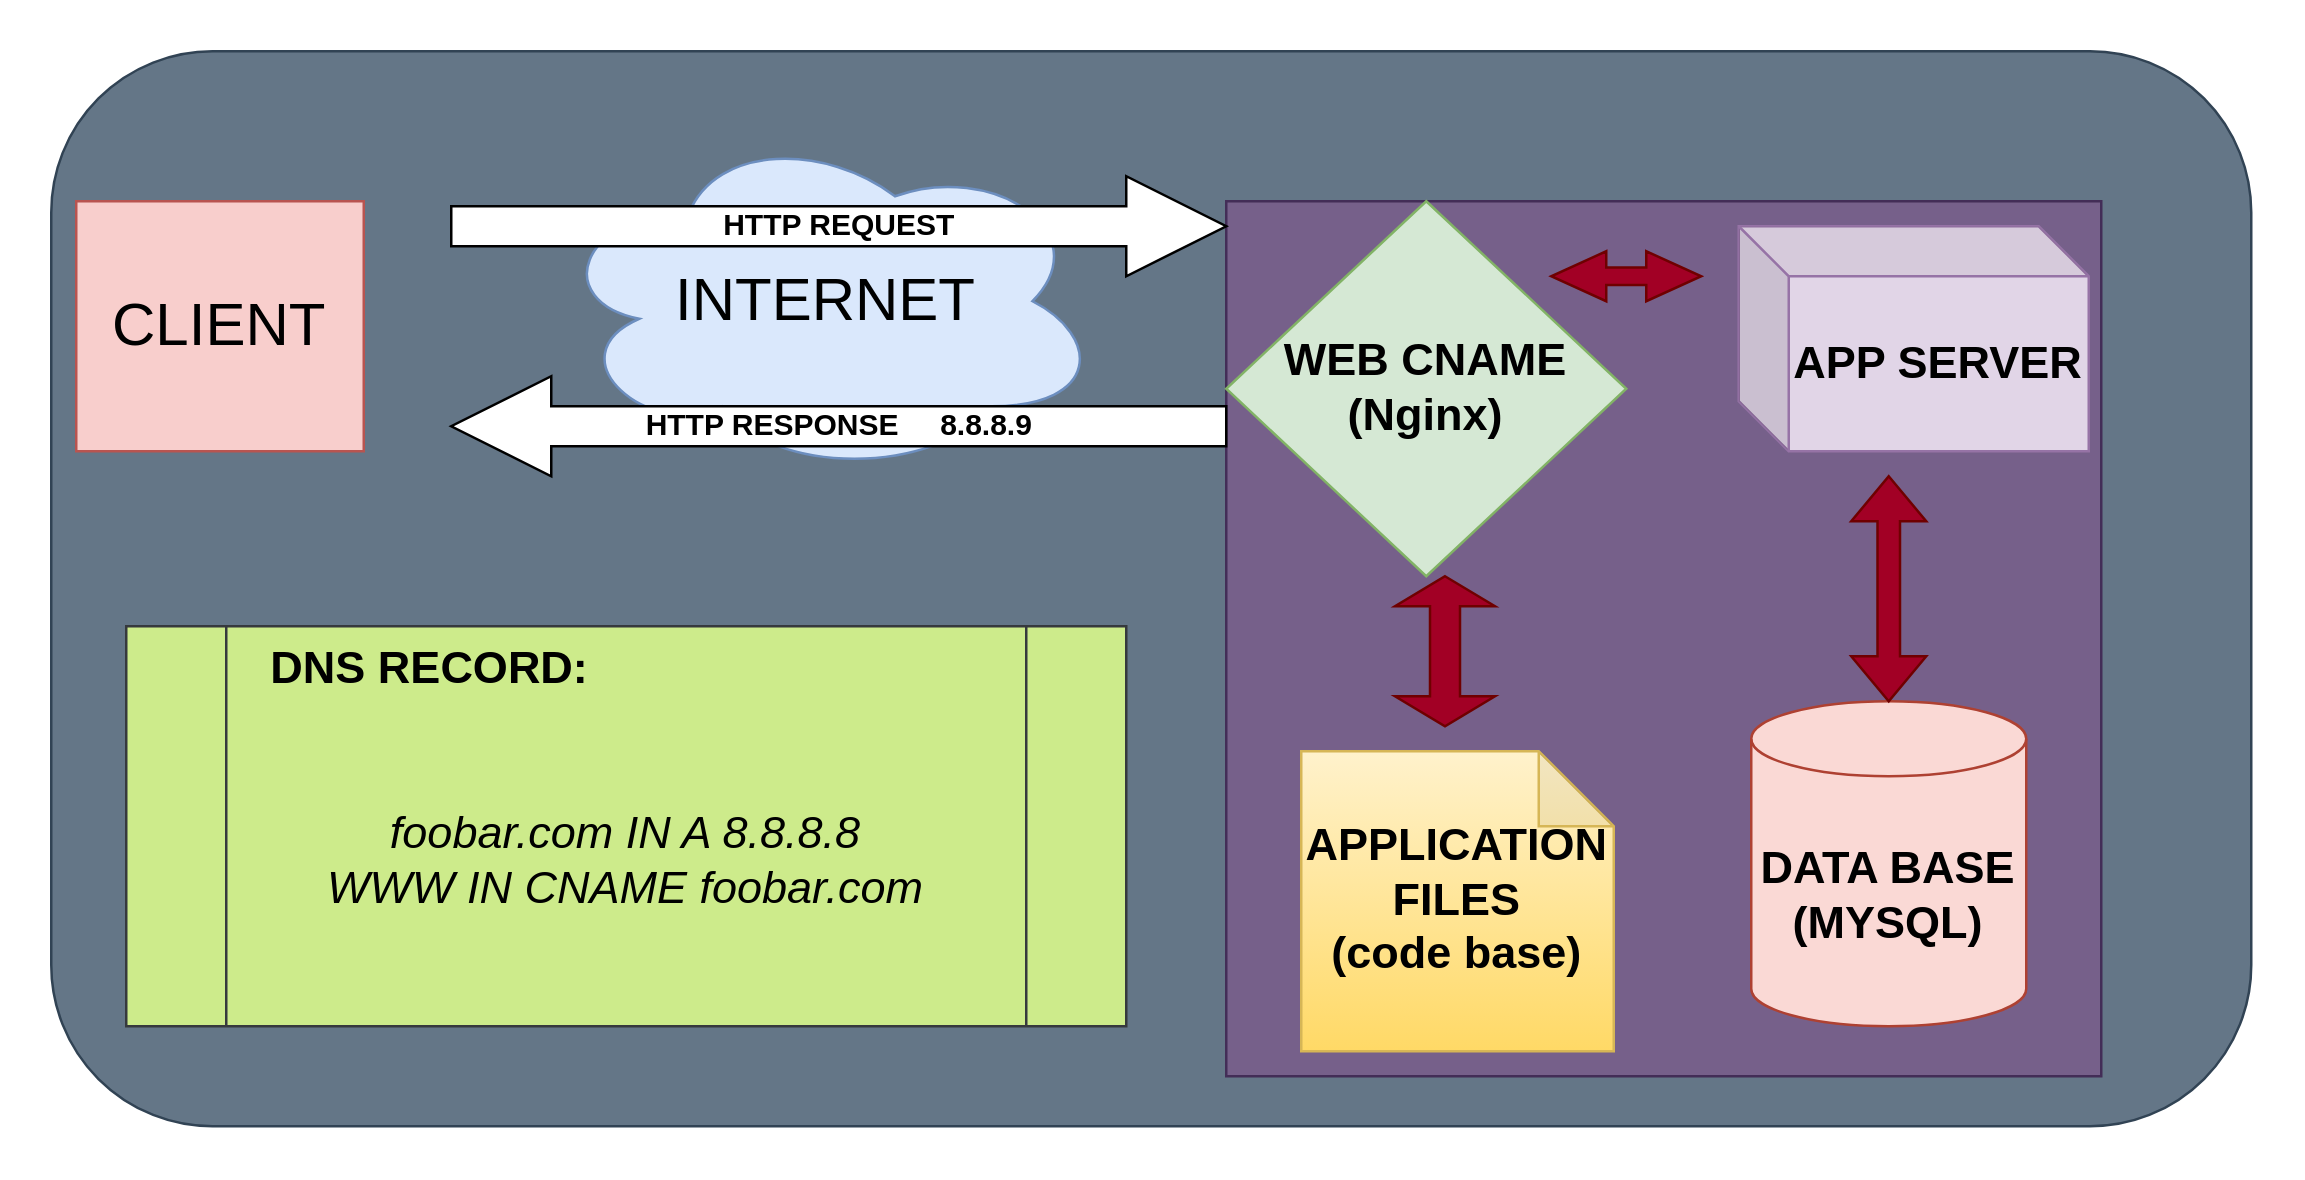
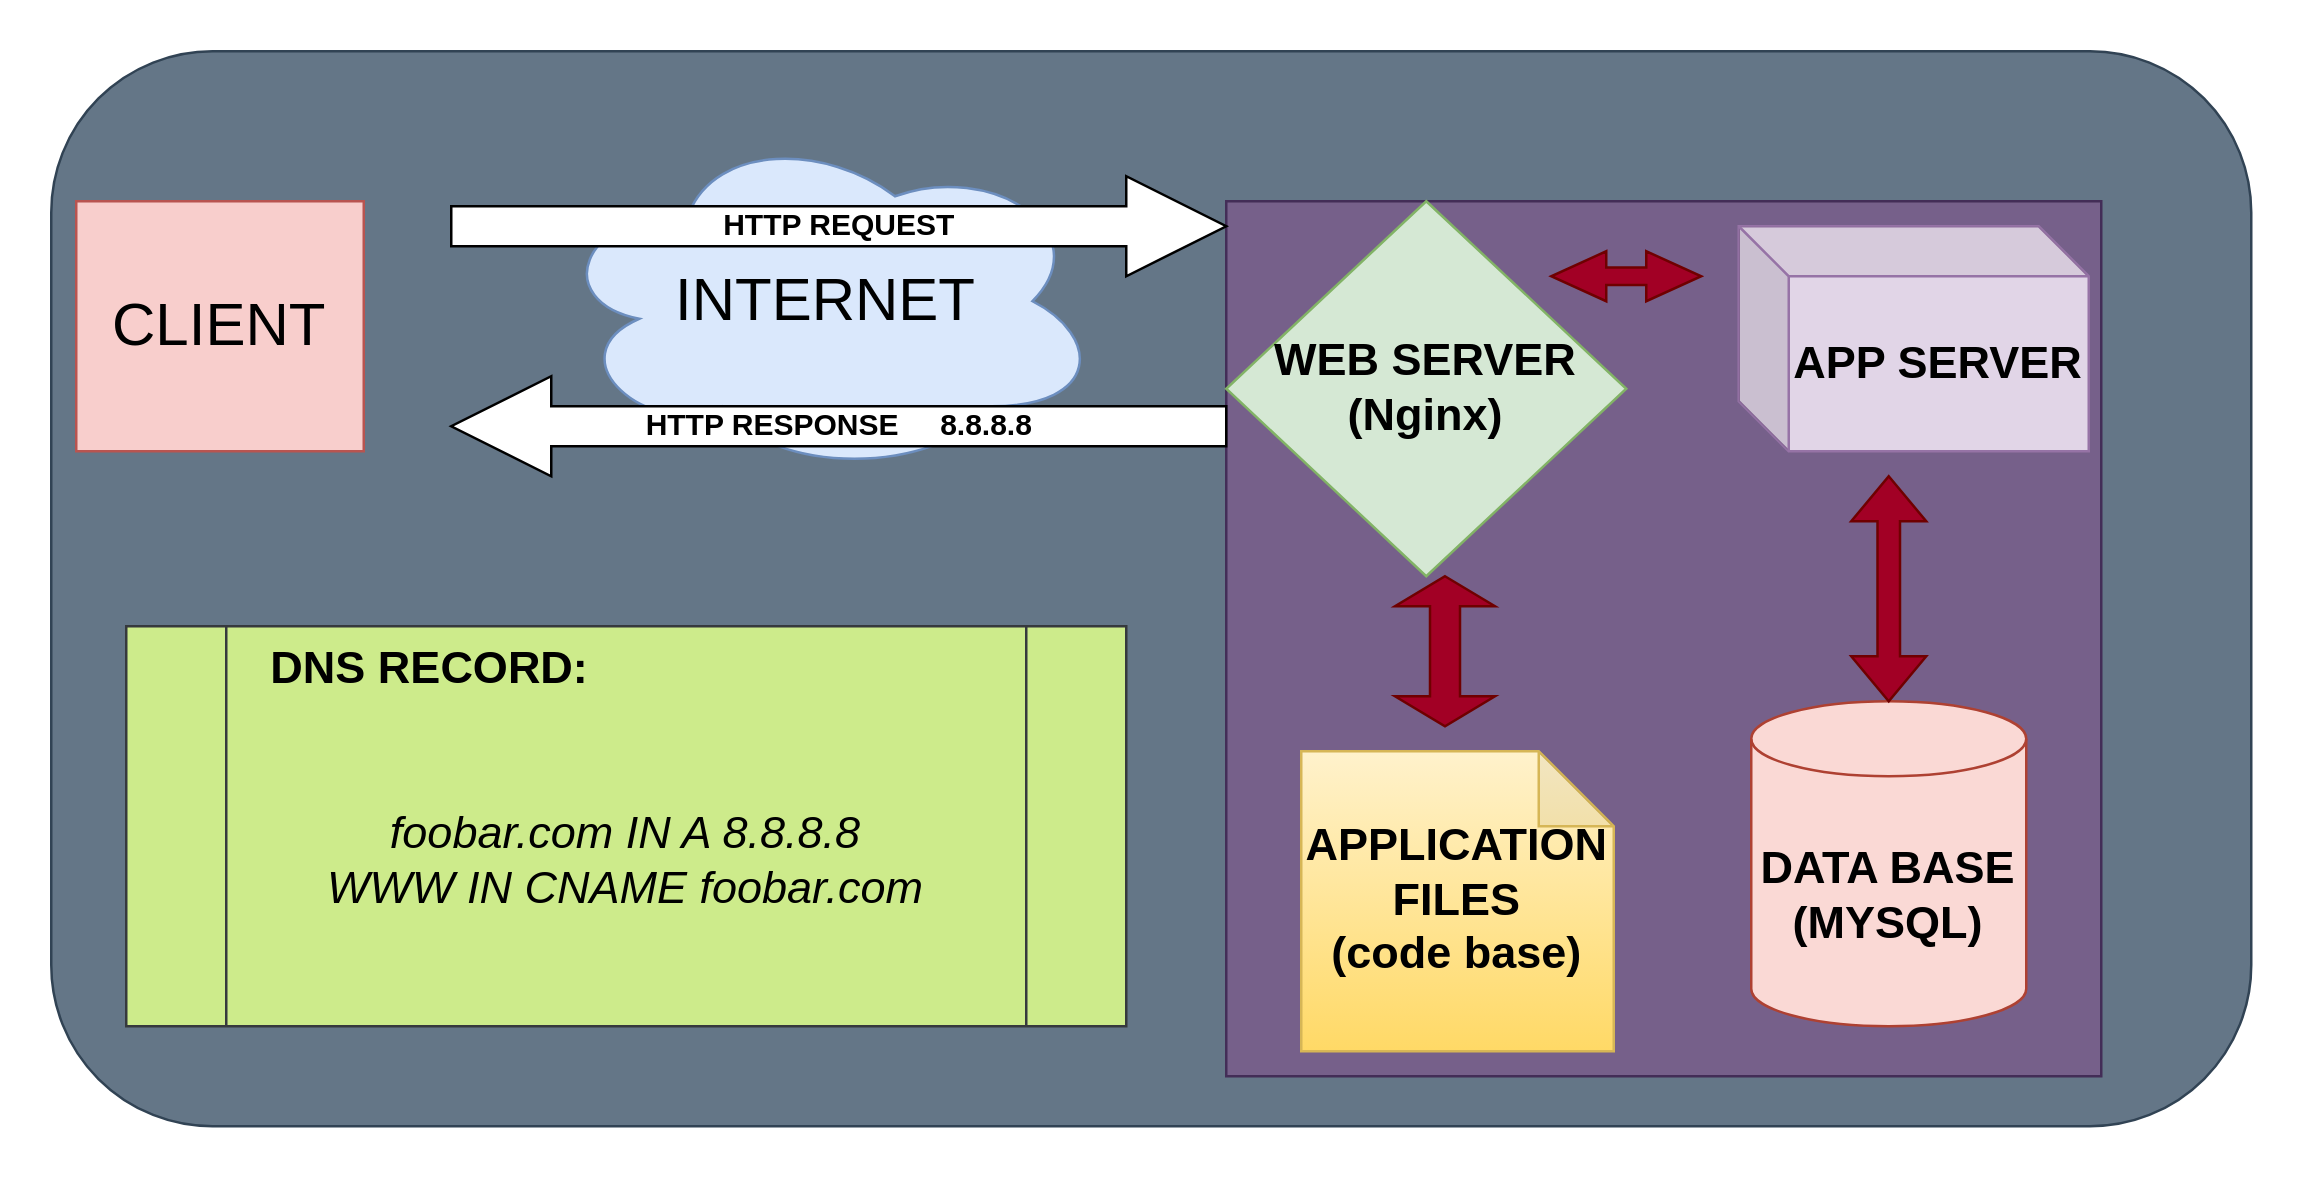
- <mxCell id="6" value="&lt;font style=&quot;font-size: 18px;&quot;&gt;&lt;b&gt;WEB CNAME&lt;br&gt;(Nginx)&lt;br&gt;&lt;/b&gt;&lt;/font&gt;" style="rhombus;whiteSpace=wrap;html=1;fillColor=#d5e8d4;strokeColor=#82b366;" vertex="1" parent="1"><mxGeometry x="490" y="80" width="160" height="150" as="geometry" /></mxCell>
+ <mxCell id="6" value="&lt;font style=&quot;font-size: 18px;&quot;&gt;&lt;b&gt;WEB SERVER&lt;br&gt;(Nginx)&lt;br&gt;&lt;/b&gt;&lt;/font&gt;" style="rhombus;whiteSpace=wrap;html=1;fillColor=#d5e8d4;strokeColor=#82b366;" vertex="1" parent="1"><mxGeometry x="490" y="80" width="160" height="150" as="geometry" /></mxCell>
- <mxCell id="12" value="&lt;b&gt;HTTP RESPONSE&amp;nbsp; &amp;nbsp; &amp;nbsp;8.8.8.9&lt;/b&gt;" style="html=1;shadow=0;dashed=0;align=center;verticalAlign=middle;shape=mxgraph.arrows2.arrow;dy=0.6;dx=40;flipH=1;notch=0;" vertex="1" parent="1"><mxGeometry x="180" y="150" width="310" height="40" as="geometry" /></mxCell>
+ <mxCell id="12" value="&lt;b&gt;HTTP RESPONSE&amp;nbsp; &amp;nbsp; &amp;nbsp;8.8.8.8&lt;/b&gt;" style="html=1;shadow=0;dashed=0;align=center;verticalAlign=middle;shape=mxgraph.arrows2.arrow;dy=0.6;dx=40;flipH=1;notch=0;" vertex="1" parent="1"><mxGeometry x="180" y="150" width="310" height="40" as="geometry" /></mxCell>
